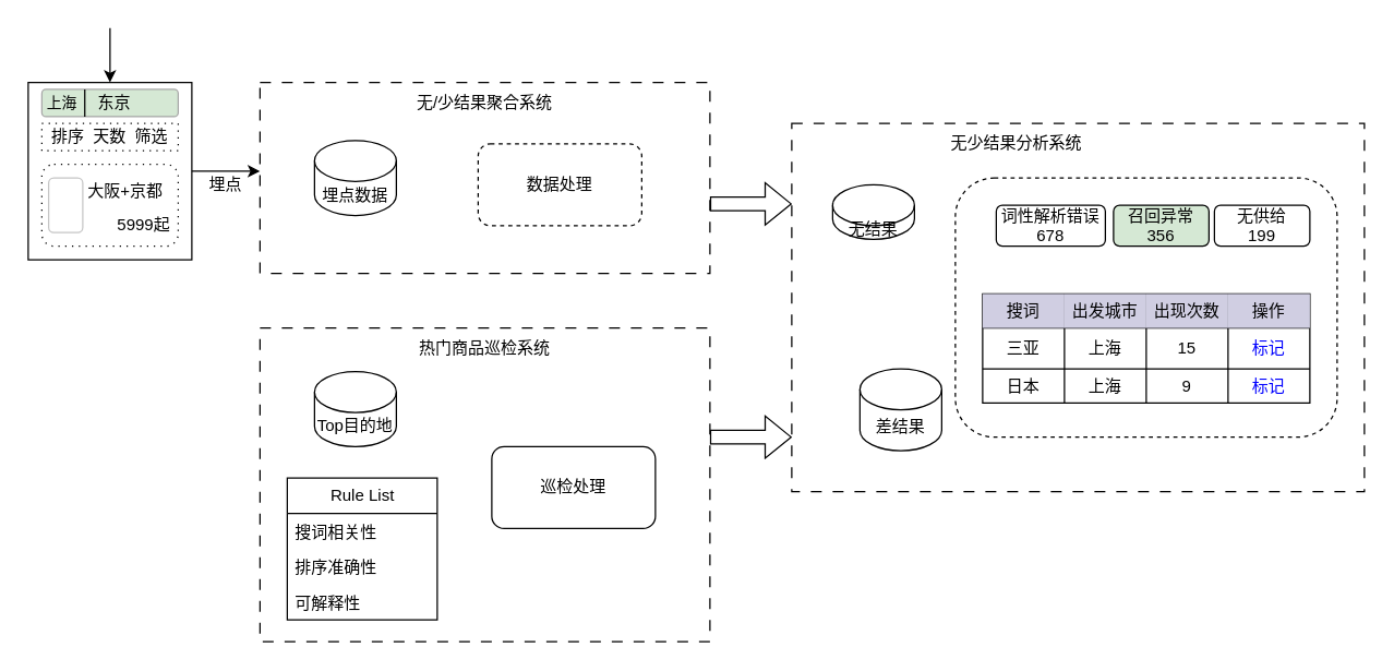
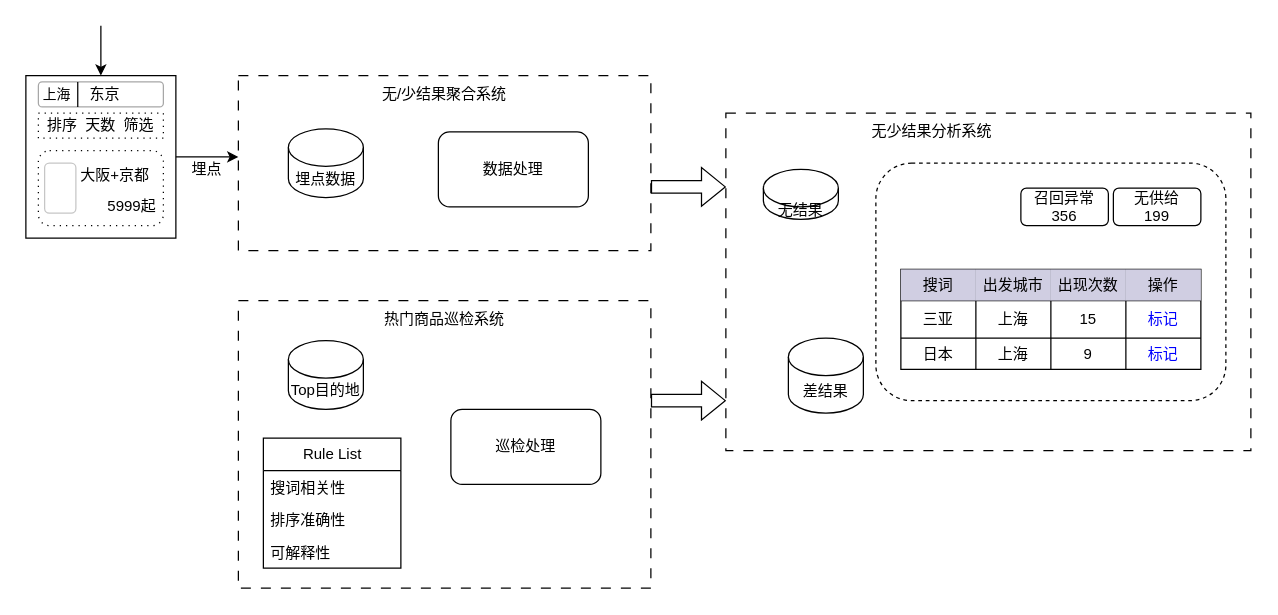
- <mxCell id="8" value="&amp;nbsp; 东京" style="rounded=1;whiteSpace=wrap;html=1;strokeColor=#A7A7A7;fillColor=#d5e8d4;" vertex="1" parent="1"><mxGeometry x="30" y="65" width="100" height="20" as="geometry" /></mxCell>
+ <mxCell id="8" value="&amp;nbsp; 东京" style="rounded=1;whiteSpace=wrap;html=1;strokeColor=#A7A7A7;" vertex="1" parent="1"><mxGeometry x="30" y="65" width="100" height="20" as="geometry" /></mxCell>
- <mxCell id="21" value="数据处理" style="rounded=1;whiteSpace=wrap;html=1;dashed=1;" vertex="1" parent="1"><mxGeometry x="350" y="105" width="120" height="60" as="geometry" /></mxCell>
+ <mxCell id="21" value="数据处理" style="rounded=1;whiteSpace=wrap;html=1;" vertex="1" parent="1"><mxGeometry x="350" y="105" width="120" height="60" as="geometry" /></mxCell>
- <mxCell id="31" value="&lt;div&gt;词性解析错误&lt;/div&gt;&lt;div&gt;678&lt;/div&gt;" style="rounded=1;whiteSpace=wrap;html=1;" vertex="1" parent="1"><mxGeometry x="730" y="150" width="80" height="30" as="geometry" /></mxCell>
- <mxCell id="32" value="召回异常&lt;div&gt;356&lt;/div&gt;" style="rounded=1;whiteSpace=wrap;html=1;fillColor=#d5e8d4;" vertex="1" parent="1"><mxGeometry x="816" y="150" width="70" height="30" as="geometry" /></mxCell>
+ <mxCell id="32" value="召回异常&lt;div&gt;356&lt;/div&gt;" style="rounded=1;whiteSpace=wrap;html=1;" vertex="1" parent="1"><mxGeometry x="816" y="150" width="70" height="30" as="geometry" /></mxCell>
